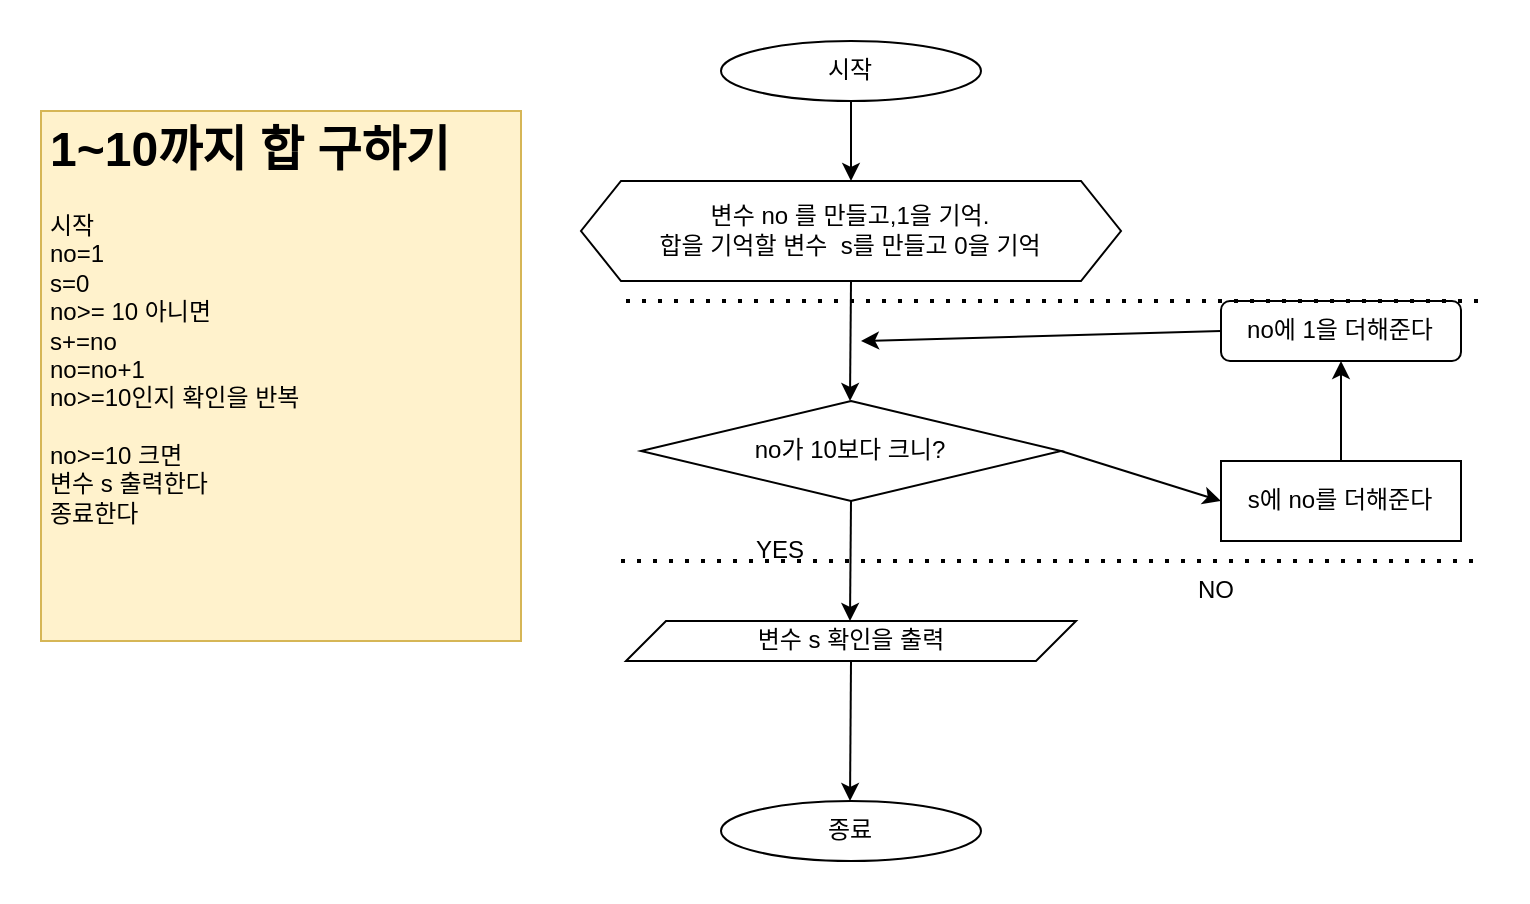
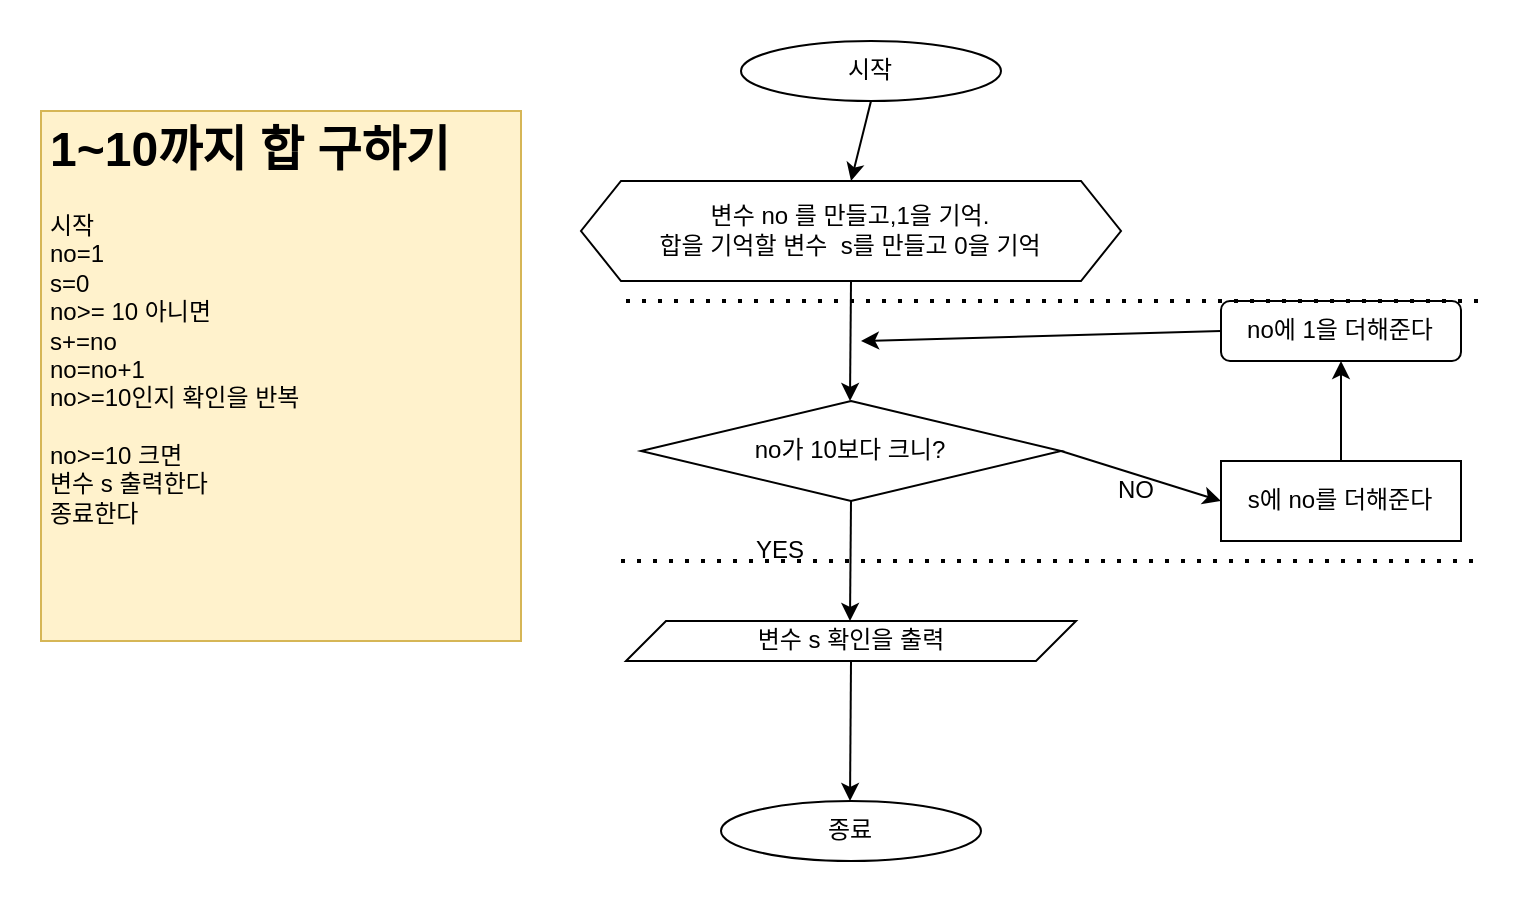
- <mxCell id="2" value="시작" style="ellipse;whiteSpace=wrap;html=1;" vertex="1" parent="1"><mxGeometry x="360" y="20" width="130" height="30" as="geometry" /></mxCell>
+ <mxCell id="2" value="시작" style="ellipse;whiteSpace=wrap;html=1;" vertex="1" parent="1"><mxGeometry x="370" y="20" width="130" height="30" as="geometry" /></mxCell>
- <mxCell id="17" value="NO" style="text;html=1;strokeColor=none;fillColor=none;align=center;verticalAlign=middle;whiteSpace=wrap;rounded=0;" vertex="1" parent="1"><mxGeometry x="577.5" y="280" width="60" height="30" as="geometry" /></mxCell>
+ <mxCell id="17" value="NO" style="text;html=1;strokeColor=none;fillColor=none;align=center;verticalAlign=middle;whiteSpace=wrap;rounded=0;" vertex="1" parent="1"><mxGeometry x="537.5" y="230" width="60" height="30" as="geometry" /></mxCell>
